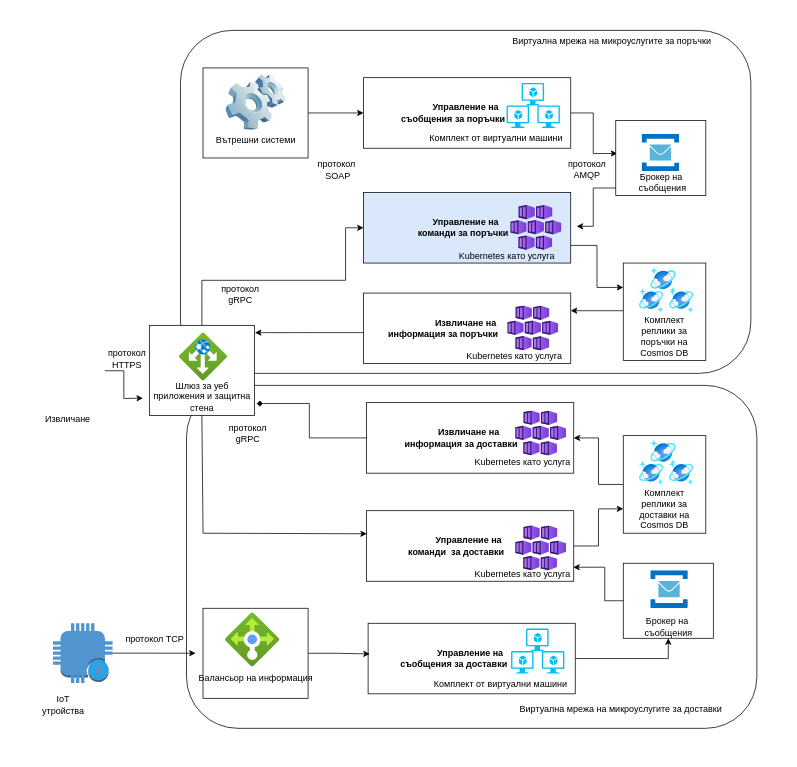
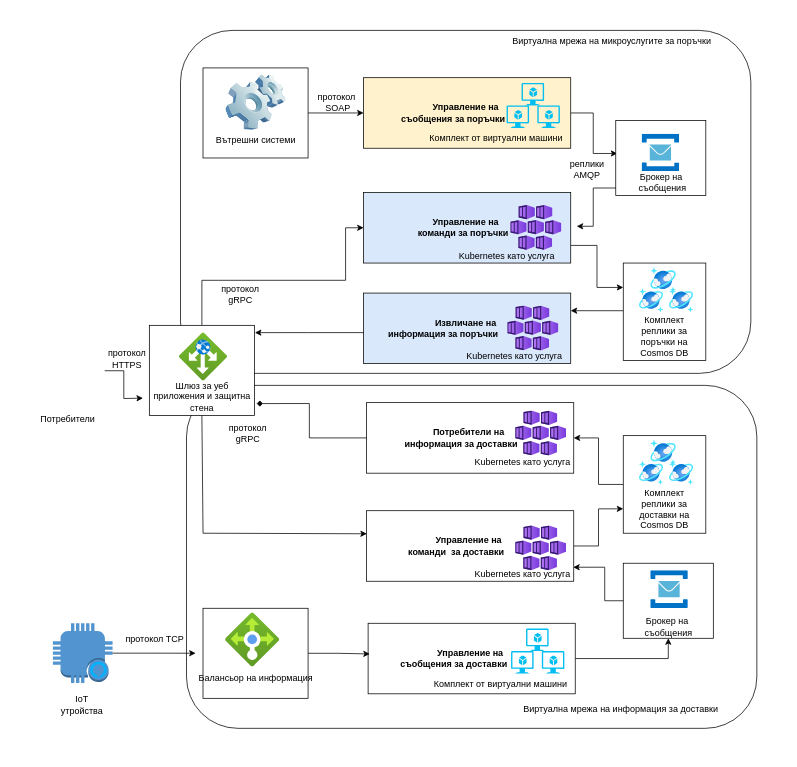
- <mxCell id="7" value="&lt;b&gt;Управление на&amp;nbsp;&lt;/b&gt;&lt;div&gt;&lt;b&gt;съобщения за поръчки&amp;nbsp; &amp;nbsp; &amp;nbsp; &amp;nbsp; &amp;nbsp; &amp;nbsp;&lt;/b&gt;&lt;/div&gt;" style="rounded=0;whiteSpace=wrap;html=1;" parent="1" vertex="1"><mxGeometry x="484" y="103" width="276" height="94" as="geometry" /></mxCell>
+ <mxCell id="7" value="&lt;b&gt;Управление на&amp;nbsp;&lt;/b&gt;&lt;div&gt;&lt;b&gt;съобщения за поръчки&amp;nbsp; &amp;nbsp; &amp;nbsp; &amp;nbsp; &amp;nbsp; &amp;nbsp;&lt;/b&gt;&lt;/div&gt;" style="rounded=0;whiteSpace=wrap;html=1;fillColor=#fff2cc;" parent="1" vertex="1"><mxGeometry x="484" y="103" width="276" height="94" as="geometry" /></mxCell>
- <mxCell id="32" value="протокол AMQP" style="text;html=1;strokeColor=none;fillColor=none;align=center;verticalAlign=middle;whiteSpace=wrap;rounded=0;" parent="1" vertex="1"><mxGeometry x="740" y="210" width="84" height="30" as="geometry" /></mxCell>
+ <mxCell id="32" value="реплики AMQP" style="text;html=1;strokeColor=none;fillColor=none;align=center;verticalAlign=middle;whiteSpace=wrap;rounded=0;" parent="1" vertex="1"><mxGeometry x="740" y="210" width="84" height="30" as="geometry" /></mxCell>
- <mxCell id="33" value="протокол&amp;nbsp;&lt;div&gt;SOAP&lt;/div&gt;" style="text;html=1;strokeColor=none;fillColor=none;align=center;verticalAlign=middle;whiteSpace=wrap;rounded=0;" parent="1" vertex="1"><mxGeometry x="420" y="211" width="60" height="30" as="geometry" /></mxCell>
+ <mxCell id="33" value="протокол&amp;nbsp;&lt;div&gt;SOAP&lt;/div&gt;" style="text;html=1;strokeColor=none;fillColor=none;align=center;verticalAlign=middle;whiteSpace=wrap;rounded=0;" parent="1" vertex="1"><mxGeometry x="420" y="121" width="60" height="30" as="geometry" /></mxCell>
- <mxCell id="19" value="&lt;b&gt;Извличане на&amp;nbsp;&lt;/b&gt;&lt;div&gt;&lt;b&gt;информация&amp;nbsp;&lt;/b&gt;&lt;b&gt;за поръчки&lt;/b&gt;&lt;b&gt;&amp;nbsp;&amp;nbsp; &amp;nbsp; &amp;nbsp; &amp;nbsp; &amp;nbsp; &amp;nbsp; &amp;nbsp; &amp;nbsp; &amp;nbsp;&amp;nbsp;&lt;/b&gt;&lt;/div&gt;" style="rounded=0;whiteSpace=wrap;html=1;" parent="1" vertex="1"><mxGeometry x="484" y="390" width="276" height="94" as="geometry" /></mxCell>
+ <mxCell id="19" value="&lt;b&gt;Извличане на&amp;nbsp;&lt;/b&gt;&lt;div&gt;&lt;b&gt;информация&amp;nbsp;&lt;/b&gt;&lt;b&gt;за поръчки&lt;/b&gt;&lt;b&gt;&amp;nbsp;&amp;nbsp; &amp;nbsp; &amp;nbsp; &amp;nbsp; &amp;nbsp; &amp;nbsp; &amp;nbsp; &amp;nbsp; &amp;nbsp;&amp;nbsp;&lt;/b&gt;&lt;/div&gt;" style="rounded=0;whiteSpace=wrap;html=1;fillColor=#dae8fc;" parent="1" vertex="1"><mxGeometry x="484" y="390" width="276" height="94" as="geometry" /></mxCell>
- <mxCell id="75" value="Извличане" style="text;html=1;strokeColor=none;fillColor=none;align=center;verticalAlign=middle;whiteSpace=wrap;rounded=0;" parent="1" vertex="1"><mxGeometry x="59.5" y="543" width="60" height="30" as="geometry" /></mxCell>
+ <mxCell id="75" value="Потребители" style="text;html=1;strokeColor=none;fillColor=none;align=center;verticalAlign=middle;whiteSpace=wrap;rounded=0;" parent="1" vertex="1"><mxGeometry x="59.5" y="543" width="60" height="30" as="geometry" /></mxCell>
- <mxCell id="37" value="&lt;b&gt;Извличане на&amp;nbsp;&lt;/b&gt;&lt;div&gt;&lt;b&gt;информация за доставки&amp;nbsp; &amp;nbsp; &amp;nbsp; &amp;nbsp;&lt;/b&gt;&lt;br&gt;&lt;/div&gt;" style="rounded=0;whiteSpace=wrap;html=1;" parent="1" vertex="1"><mxGeometry x="488" y="536" width="276" height="94" as="geometry" /></mxCell>
+ <mxCell id="37" value="&lt;b&gt;Потребители на&amp;nbsp;&lt;/b&gt;&lt;div&gt;&lt;b&gt;информация за доставки&amp;nbsp; &amp;nbsp; &amp;nbsp; &amp;nbsp;&lt;/b&gt;&lt;br&gt;&lt;/div&gt;" style="rounded=0;whiteSpace=wrap;html=1;" parent="1" vertex="1"><mxGeometry x="488" y="536" width="276" height="94" as="geometry" /></mxCell>
- <mxCell id="76" value="IoT утройства" style="text;html=1;strokeColor=none;fillColor=none;align=center;verticalAlign=middle;whiteSpace=wrap;rounded=0;" parent="1" vertex="1"><mxGeometry x="53.5" y="924" width="60" height="30" as="geometry" /></mxCell>
+ <mxCell id="76" value="IoT утройства" style="text;html=1;strokeColor=none;fillColor=none;align=center;verticalAlign=middle;whiteSpace=wrap;rounded=0;" parent="1" vertex="1"><mxGeometry x="78.5" y="924" width="60" height="30" as="geometry" /></mxCell>
- <mxCell id="66" value="Виртуална мрежа на микроуслугите за доставки" style="text;html=1;strokeColor=none;fillColor=none;align=center;verticalAlign=middle;whiteSpace=wrap;rounded=0;" parent="1" vertex="1"><mxGeometry x="686.5" y="930" width="280" height="30" as="geometry" /></mxCell>
+ <mxCell id="66" value="Виртуална мрежа на информация за доставки" style="text;html=1;strokeColor=none;fillColor=none;align=center;verticalAlign=middle;whiteSpace=wrap;rounded=0;" parent="1" vertex="1"><mxGeometry x="686.5" y="930" width="280" height="30" as="geometry" /></mxCell>
